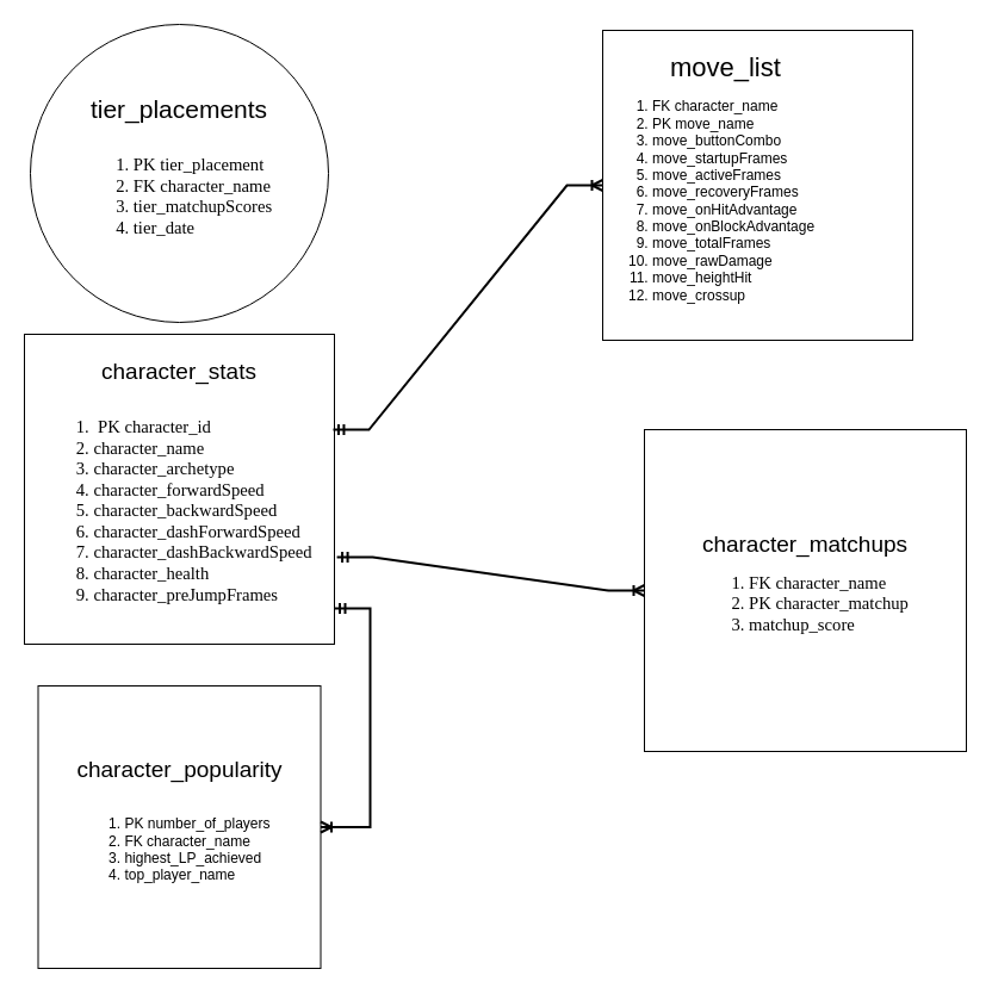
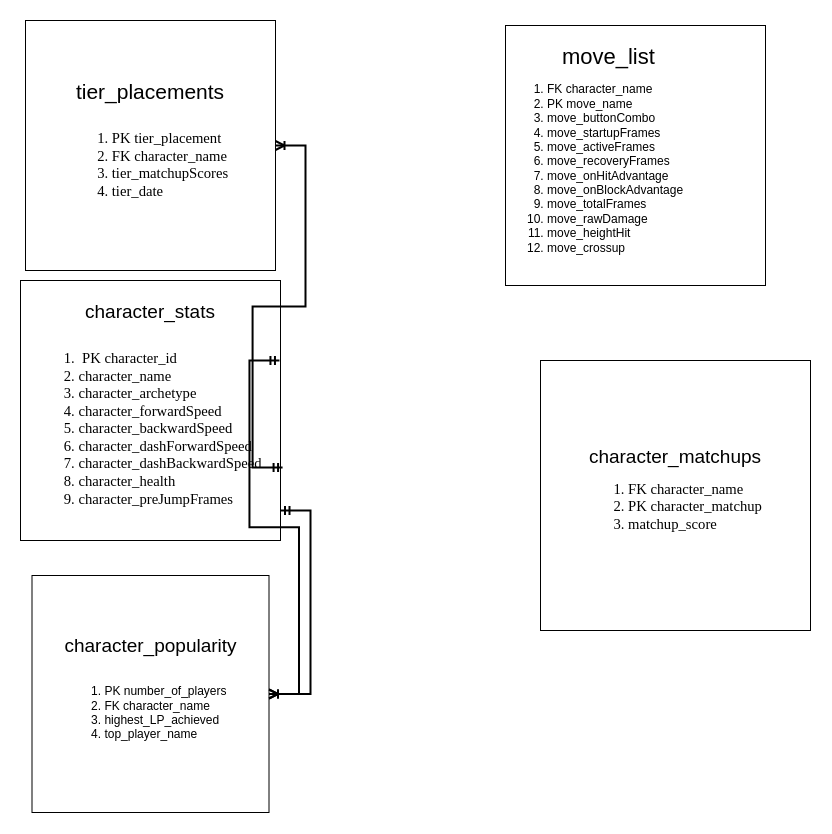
- <mxCell id="5" value="&lt;font style=&quot;font-size: 21px;&quot;&gt;tier_placements&lt;/font&gt;&lt;br&gt;&lt;div align=&quot;left&quot;&gt;&lt;br&gt;&lt;ol&gt;&lt;li style=&quot;margin:0in;font-family:Calibri;font-size:11.0pt&quot;&gt;PK tier_placement &lt;br&gt;&lt;/li&gt;&lt;li style=&quot;margin:0in;font-family:Calibri;font-size:11.0pt&quot;&gt;FK character_name &lt;br&gt;&lt;/li&gt;&lt;li style=&quot;margin:0in;font-family:Calibri;font-size:11.0pt&quot;&gt;tier_matchupScores &lt;br&gt;&lt;/li&gt;&lt;li style=&quot;margin:0in;font-family:Calibri;font-size:11.0pt&quot;&gt;tier_date&lt;br&gt;&lt;/li&gt;&lt;/ol&gt;&lt;/div&gt;" style="ellipse;whiteSpace=wrap;html=1;aspect=fixed;" vertex="1" parent="1"><mxGeometry x="25" y="20" width="250" height="250" as="geometry" /></mxCell>
+ <mxCell id="5" value="&lt;font style=&quot;font-size: 21px;&quot;&gt;tier_placements&lt;/font&gt;&lt;br&gt;&lt;div align=&quot;left&quot;&gt;&lt;br&gt;&lt;ol&gt;&lt;li style=&quot;margin:0in;font-family:Calibri;font-size:11.0pt&quot;&gt;PK tier_placement &lt;br&gt;&lt;/li&gt;&lt;li style=&quot;margin:0in;font-family:Calibri;font-size:11.0pt&quot;&gt;FK character_name &lt;br&gt;&lt;/li&gt;&lt;li style=&quot;margin:0in;font-family:Calibri;font-size:11.0pt&quot;&gt;tier_matchupScores &lt;br&gt;&lt;/li&gt;&lt;li style=&quot;margin:0in;font-family:Calibri;font-size:11.0pt&quot;&gt;tier_date&lt;br&gt;&lt;/li&gt;&lt;/ol&gt;&lt;/div&gt;" style="whiteSpace=wrap;html=1;aspect=fixed;" vertex="1" parent="1"><mxGeometry x="25" y="20" width="250" height="250" as="geometry" /></mxCell>
- <mxCell id="3" value="" style="edgeStyle=entityRelationEdgeStyle;fontSize=12;html=1;endArrow=ERoneToMany;startArrow=ERmandOne;rounded=0;strokeWidth=2;exitX=0.996;exitY=0.308;exitDx=0;exitDy=0;exitPerimeter=0;" edge="1" parent="1" source="2" target="4"><mxGeometry width="100" height="100" relative="1" as="geometry"><mxPoint x="300" y="320" as="sourcePoint" /><mxPoint x="490" y="240" as="targetPoint" /></mxGeometry></mxCell>
+ <mxCell id="3" value="" style="edgeStyle=entityRelationEdgeStyle;fontSize=12;html=1;endArrow=ERoneToMany;startArrow=ERmandOne;rounded=0;strokeWidth=2;exitX=0.996;exitY=0.308;exitDx=0;exitDy=0;exitPerimeter=0;" edge="1" parent="1" source="2" target="8"><mxGeometry width="100" height="100" relative="1" as="geometry"><mxPoint x="300" y="320" as="sourcePoint" /><mxPoint x="490" y="240" as="targetPoint" /></mxGeometry></mxCell>
- <mxCell id="7" value="" style="edgeStyle=entityRelationEdgeStyle;fontSize=12;html=1;endArrow=ERoneToMany;startArrow=ERmandOne;rounded=0;strokeWidth=2;entryX=0;entryY=0.5;entryDx=0;entryDy=0;exitX=1.008;exitY=0.719;exitDx=0;exitDy=0;exitPerimeter=0;" edge="1" parent="1" source="2" target="6"><mxGeometry width="100" height="100" relative="1" as="geometry"><mxPoint x="290" y="470" as="sourcePoint" /><mxPoint x="280" y="770" as="targetPoint" /></mxGeometry></mxCell>
+ <mxCell id="7" value="" style="edgeStyle=entityRelationEdgeStyle;fontSize=12;html=1;endArrow=ERoneToMany;startArrow=ERmandOne;rounded=0;strokeWidth=2;exitX=1.008;exitY=0.719;exitDx=0;exitDy=0;exitPerimeter=0;" edge="1" parent="1" source="2" target="5"><mxGeometry width="100" height="100" relative="1" as="geometry"><mxPoint x="290" y="470" as="sourcePoint" /><mxPoint x="280" y="770" as="targetPoint" /></mxGeometry></mxCell>
